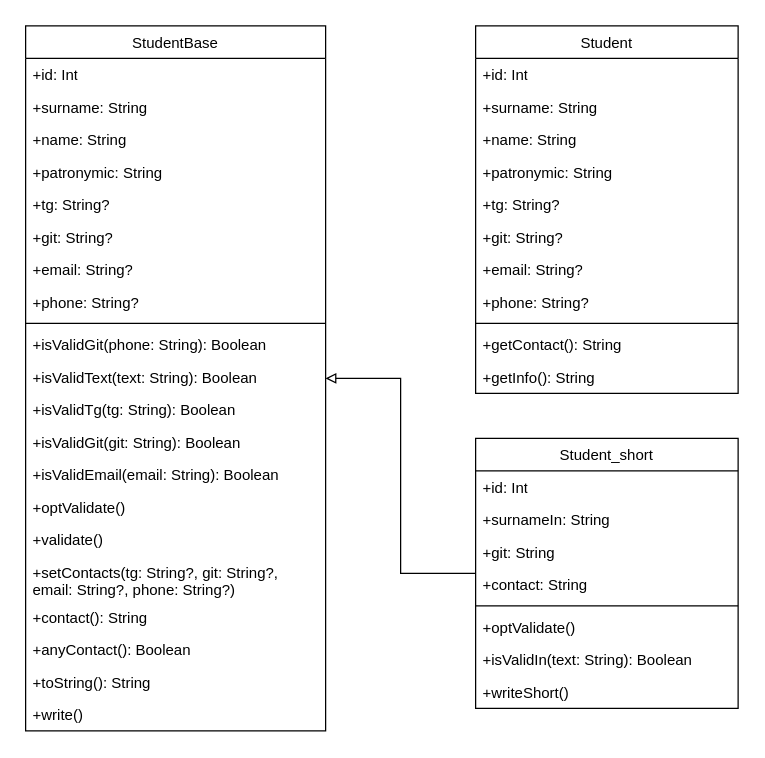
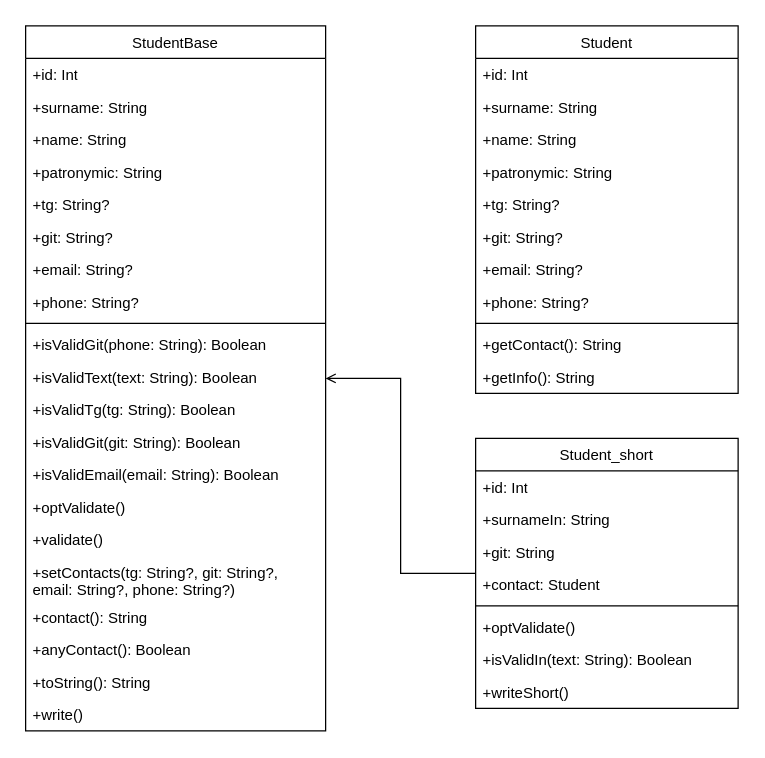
- <mxCell id="36" style="edgeStyle=orthogonalEdgeStyle;rounded=0;orthogonalLoop=1;jettySize=auto;html=1;endArrow=block;endFill=0;" parent="1" source="37" target="14" edge="1"><mxGeometry relative="1" as="geometry" /></mxCell>
+ <mxCell id="36" style="edgeStyle=orthogonalEdgeStyle;rounded=0;orthogonalLoop=1;jettySize=auto;html=1;endArrow=open;endFill=0;" parent="1" source="37" target="14" edge="1"><mxGeometry relative="1" as="geometry" /></mxCell>
- <mxCell id="41" value="+contact: String" style="text;strokeColor=none;fillColor=none;align=left;verticalAlign=top;spacingLeft=4;spacingRight=4;overflow=hidden;rotatable=0;points=[[0,0.5],[1,0.5]];portConstraint=eastwest;whiteSpace=wrap;html=1;" parent="37" vertex="1"><mxGeometry y="104" width="210" height="26" as="geometry" /></mxCell>
+ <mxCell id="41" value="+contact: Student" style="text;strokeColor=none;fillColor=none;align=left;verticalAlign=top;spacingLeft=4;spacingRight=4;overflow=hidden;rotatable=0;points=[[0,0.5],[1,0.5]];portConstraint=eastwest;whiteSpace=wrap;html=1;" parent="37" vertex="1"><mxGeometry y="104" width="210" height="26" as="geometry" /></mxCell>
